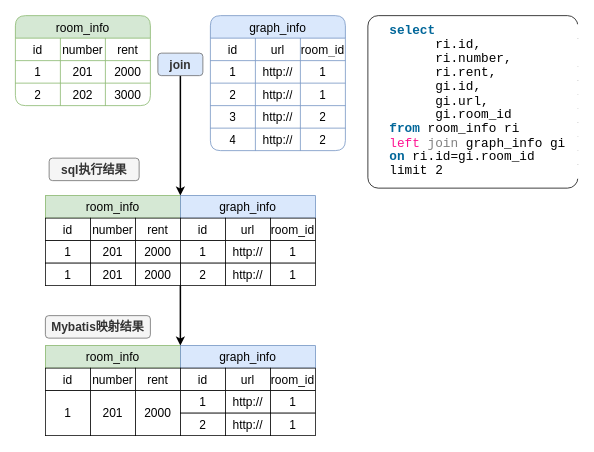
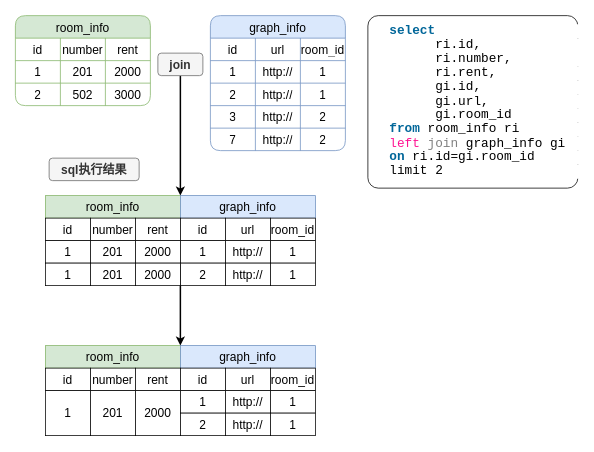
- <mxCell id="76" value="join" style="rounded=1;whiteSpace=wrap;html=1;fontSize=16;fillColor=#dae8fc;strokeColor=#666666;fontColor=#333333;fontStyle=1;" parent="1" vertex="1"><mxGeometry x="210" y="70" width="60" height="30" as="geometry" /></mxCell>
+ <mxCell id="76" value="join" style="rounded=1;whiteSpace=wrap;html=1;fontSize=16;fillColor=#f5f5f5;strokeColor=#666666;fontColor=#333333;fontStyle=1" parent="1" vertex="1"><mxGeometry x="210" y="70" width="60" height="30" as="geometry" /></mxCell>
- <mxCell id="14" value="202" style="shape=partialRectangle;html=1;whiteSpace=wrap;connectable=0;strokeColor=inherit;overflow=hidden;fillColor=none;top=0;left=0;bottom=0;right=0;pointerEvents=1;fontSize=16;" parent="12" vertex="1"><mxGeometry x="60" width="60" height="30" as="geometry"><mxRectangle width="60" height="30" as="alternateBounds" /></mxGeometry></mxCell>
+ <mxCell id="14" value="502" style="shape=partialRectangle;html=1;whiteSpace=wrap;connectable=0;strokeColor=inherit;overflow=hidden;fillColor=none;top=0;left=0;bottom=0;right=0;pointerEvents=1;fontSize=16;" parent="12" vertex="1"><mxGeometry x="60" width="60" height="30" as="geometry"><mxRectangle width="60" height="30" as="alternateBounds" /></mxGeometry></mxCell>
- <mxCell id="34" value="4" style="shape=partialRectangle;html=1;whiteSpace=wrap;connectable=0;strokeColor=inherit;overflow=hidden;fillColor=none;top=0;left=0;bottom=0;right=0;pointerEvents=1;fontSize=16;" parent="33" vertex="1"><mxGeometry width="60" height="30" as="geometry"><mxRectangle width="60" height="30" as="alternateBounds" /></mxGeometry></mxCell>
+ <mxCell id="34" value="7" style="shape=partialRectangle;html=1;whiteSpace=wrap;connectable=0;strokeColor=inherit;overflow=hidden;fillColor=none;top=0;left=0;bottom=0;right=0;pointerEvents=1;fontSize=16;" parent="33" vertex="1"><mxGeometry width="60" height="30" as="geometry"><mxRectangle width="60" height="30" as="alternateBounds" /></mxGeometry></mxCell>
- <mxCell id="78" value="Mybatis映射结果" style="rounded=1;whiteSpace=wrap;html=1;fontSize=16;fillColor=#f5f5f5;fontColor=#333333;strokeColor=#666666;fontStyle=1" parent="1" vertex="1"><mxGeometry x="60" y="420" width="140" height="30" as="geometry" /></mxCell>
